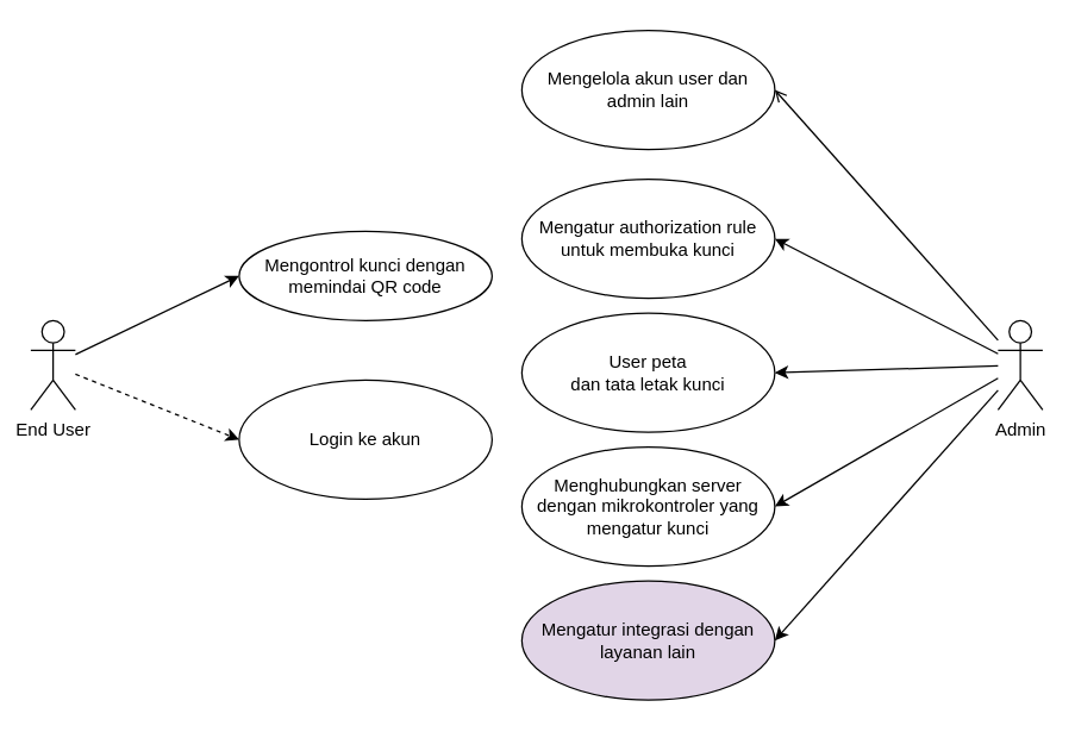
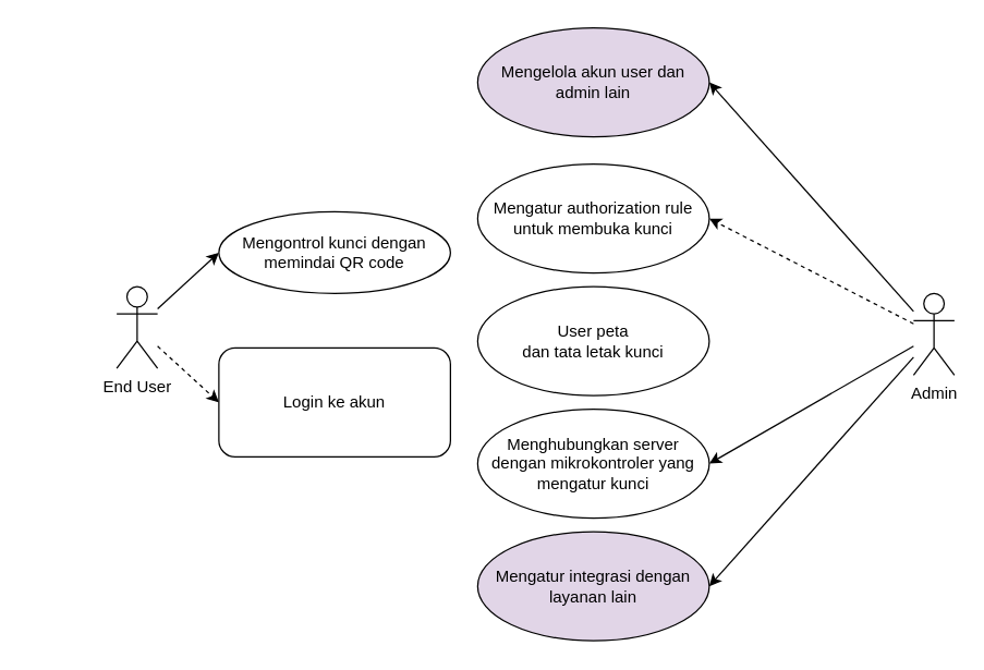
- <mxCell id="15" value="Mengelola akun user dan admin lain" style="ellipse;whiteSpace=wrap;html=1;" parent="1" vertex="1"><mxGeometry x="350" y="20" width="170" height="80" as="geometry" /></mxCell>
+ <mxCell id="15" value="Mengelola akun user dan admin lain" style="ellipse;whiteSpace=wrap;html=1;fillColor=#e1d5e7;" parent="1" vertex="1"><mxGeometry x="350" y="20" width="170" height="80" as="geometry" /></mxCell>
- <mxCell id="6" style="edgeStyle=none;html=1;entryX=1;entryY=0.5;entryDx=0;entryDy=0;endArrow=open;" parent="1" source="7" target="15" edge="1"><mxGeometry relative="1" as="geometry" /></mxCell>
+ <mxCell id="6" style="edgeStyle=none;html=1;entryX=1;entryY=0.5;entryDx=0;entryDy=0;" parent="1" source="7" target="15" edge="1"><mxGeometry relative="1" as="geometry" /></mxCell>
- <mxCell id="5" style="edgeStyle=none;html=1;entryX=1;entryY=0.5;entryDx=0;entryDy=0;" parent="1" source="7" target="14" edge="1"><mxGeometry relative="1" as="geometry" /></mxCell>
+ <mxCell id="5" style="edgeStyle=none;html=1;entryX=1;entryY=0.5;entryDx=0;entryDy=0;dashed=1;" parent="1" source="7" target="14" edge="1"><mxGeometry relative="1" as="geometry" /></mxCell>
- <mxCell id="10" value="End User" style="shape=umlActor;verticalLabelPosition=bottom;verticalAlign=top;html=1;outlineConnect=0;" parent="1" vertex="1"><mxGeometry y="215" width="30" height="60" as="geometry" x="20" /></mxCell>
+ <mxCell id="10" value="End User" style="shape=umlActor;verticalLabelPosition=bottom;verticalAlign=top;html=1;outlineConnect=0;" parent="1" vertex="1"><mxGeometry x="85" y="210" width="30" height="60" as="geometry" /></mxCell>
- <mxCell id="4" style="edgeStyle=none;html=1;entryX=1;entryY=0.5;entryDx=0;entryDy=0;" parent="1" source="7" target="16" edge="1"><mxGeometry relative="1" as="geometry" /></mxCell>
- <mxCell id="17" value="Login ke akun" style="ellipse;whiteSpace=wrap;html=1;" parent="1" vertex="1"><mxGeometry x="160" y="255" width="170" height="80" as="geometry" /></mxCell>
+ <mxCell id="17" value="Login ke akun" style="whiteSpace=wrap;html=1;rounded=1;" parent="1" vertex="1"><mxGeometry x="160" y="255" width="170" height="80" as="geometry" /></mxCell>
